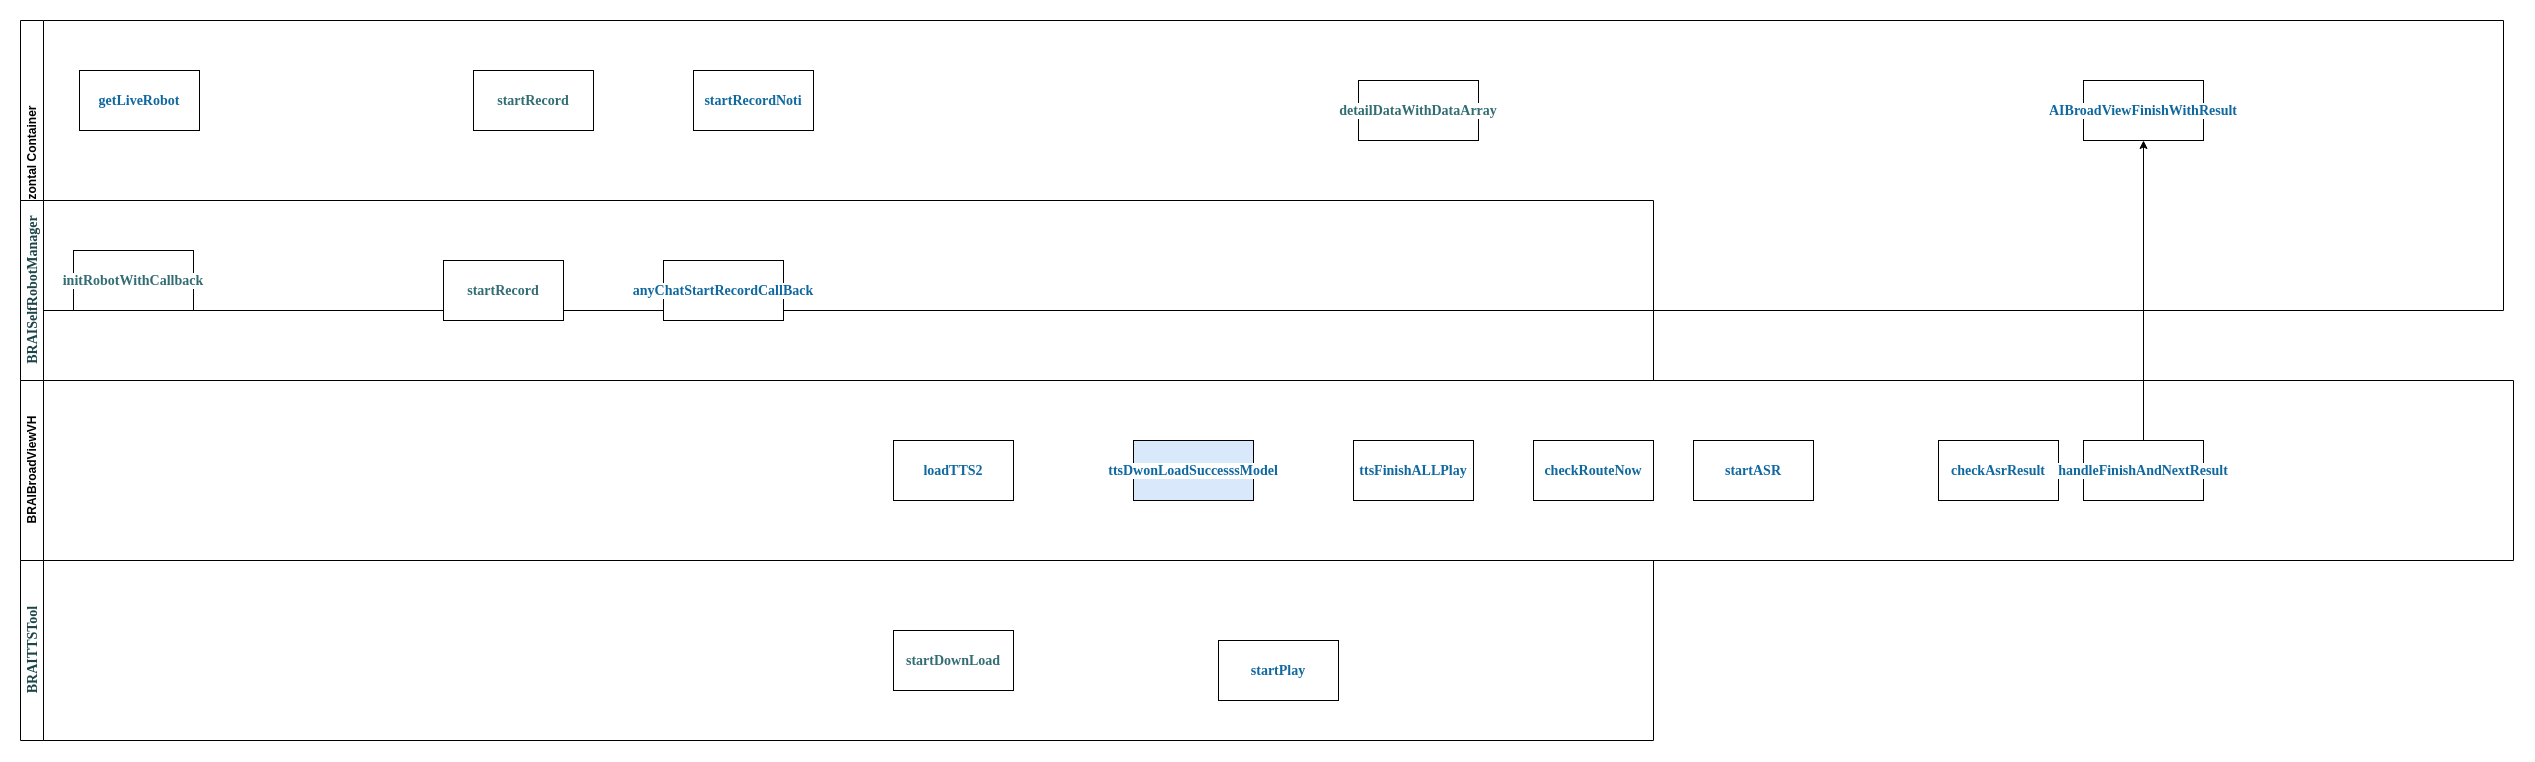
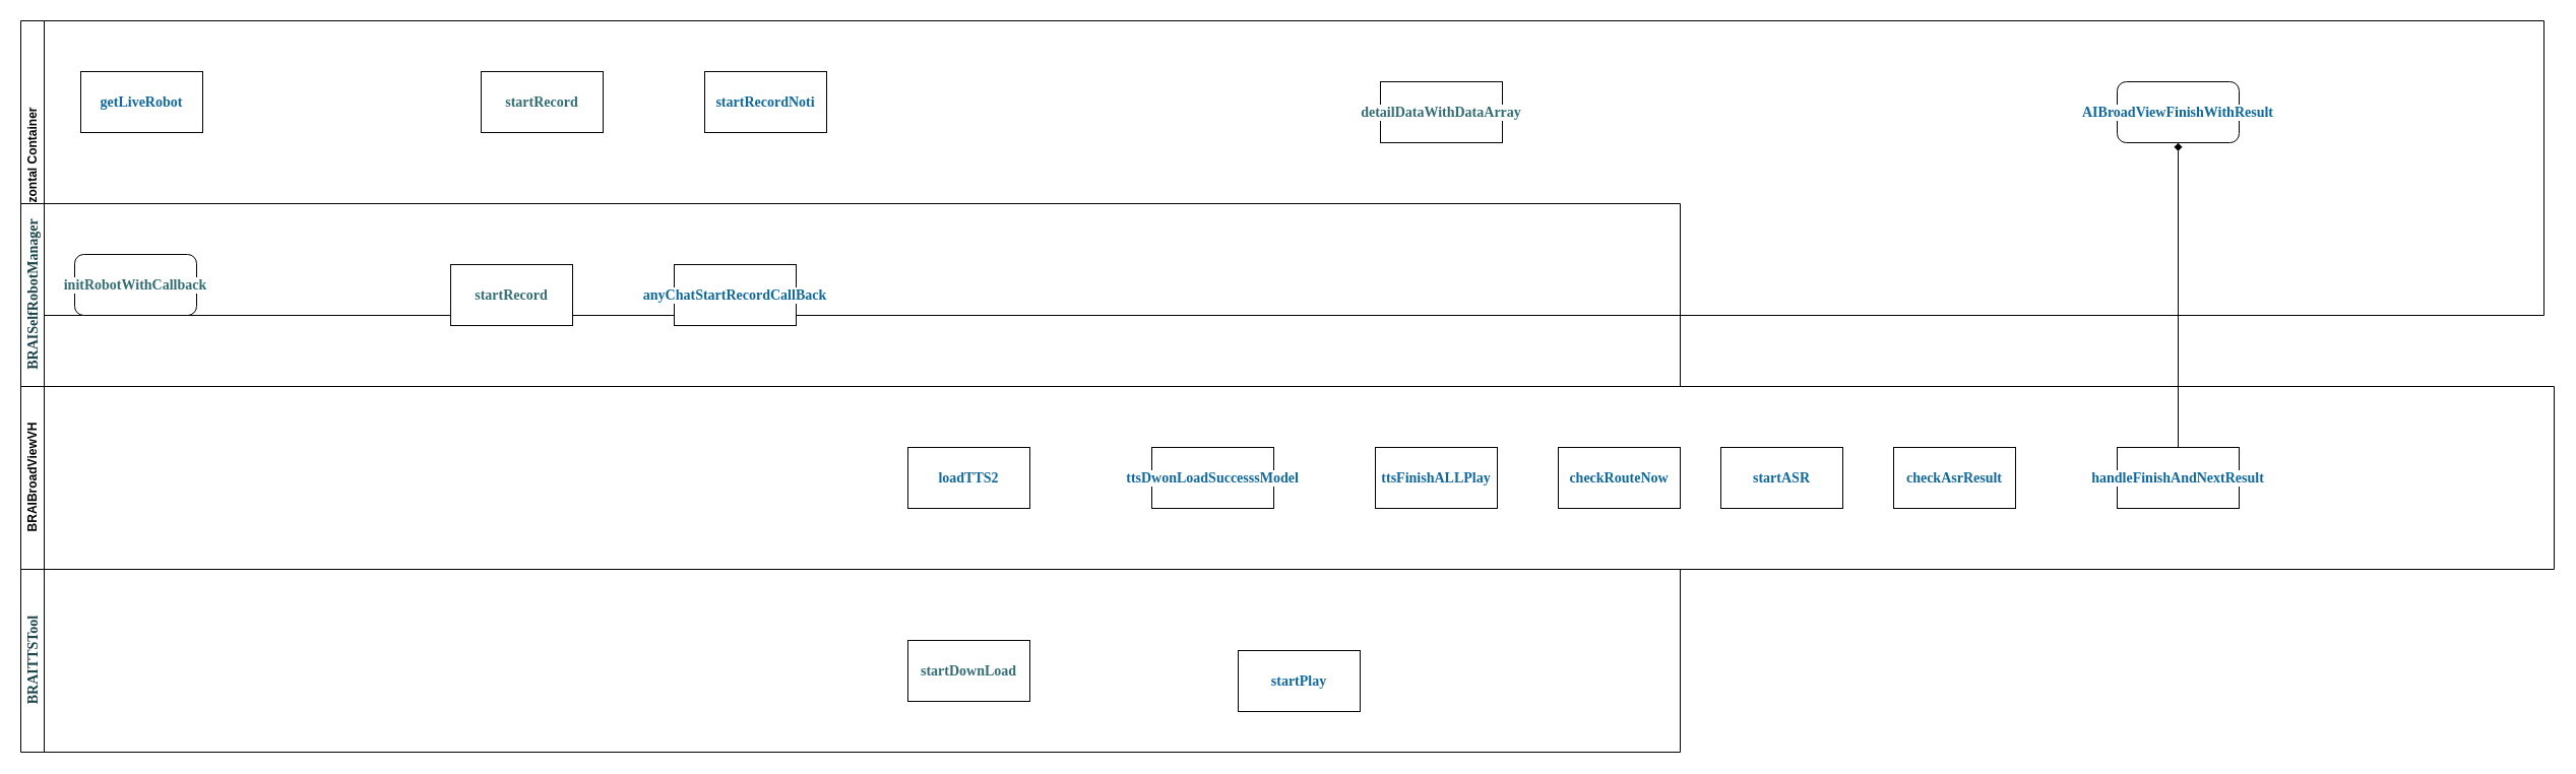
- <mxCell id="3" value="&lt;p style=&quot;margin: 0px; font-variant-numeric: normal; font-variant-east-asian: normal; font-variant-alternates: normal; font-size-adjust: none; font-kerning: auto; font-optical-sizing: auto; font-feature-settings: normal; font-variation-settings: normal; font-variant-position: normal; font-stretch: normal; font-size: 14px; line-height: normal; font-family: Menlo; color: rgb(15, 104, 160); background-color: rgb(255, 255, 255); text-align: start;&quot; class=&quot;p1&quot;&gt;&lt;b&gt;AIBroadViewFinishWithResult&lt;/b&gt;&lt;/p&gt;" style="rounded=0;whiteSpace=wrap;html=1;" parent="2" vertex="1"><mxGeometry x="2063" y="60" width="120" height="60" as="geometry" /></mxCell>
+ <mxCell id="3" value="&lt;p style=&quot;margin: 0px; font-variant-numeric: normal; font-variant-east-asian: normal; font-variant-alternates: normal; font-size-adjust: none; font-kerning: auto; font-optical-sizing: auto; font-feature-settings: normal; font-variation-settings: normal; font-variant-position: normal; font-stretch: normal; font-size: 14px; line-height: normal; font-family: Menlo; color: rgb(15, 104, 160); background-color: rgb(255, 255, 255); text-align: start;&quot; class=&quot;p1&quot;&gt;&lt;b&gt;AIBroadViewFinishWithResult&lt;/b&gt;&lt;/p&gt;" style="whiteSpace=wrap;html=1;rounded=1;" parent="2" vertex="1"><mxGeometry x="2063" y="60" width="120" height="60" as="geometry" /></mxCell>
- <mxCell id="23" style="edgeStyle=orthogonalEdgeStyle;rounded=0;orthogonalLoop=1;jettySize=auto;html=1;entryX=0.5;entryY=1;entryDx=0;entryDy=0;" parent="1" source="19" target="3" edge="1"><mxGeometry relative="1" as="geometry" /></mxCell>
+ <mxCell id="23" style="edgeStyle=orthogonalEdgeStyle;rounded=0;orthogonalLoop=1;jettySize=auto;html=1;entryX=0.5;entryY=1;entryDx=0;entryDy=0;endArrow=diamond;" parent="1" source="19" target="3" edge="1"><mxGeometry relative="1" as="geometry" /></mxCell>
- <mxCell id="5" value="&lt;p style=&quot;margin: 0px; font-variant-numeric: normal; font-variant-east-asian: normal; font-variant-alternates: normal; font-size-adjust: none; font-kerning: auto; font-optical-sizing: auto; font-feature-settings: normal; font-variation-settings: normal; font-variant-position: normal; font-stretch: normal; font-size: 14px; line-height: normal; font-family: Menlo; color: rgb(50, 109, 116); background-color: rgb(255, 255, 255); text-align: start;&quot; class=&quot;p1&quot;&gt;&lt;b&gt;initRobotWithCallback&lt;/b&gt;&lt;/p&gt;" style="rounded=0;whiteSpace=wrap;html=1;" parent="2" vertex="1"><mxGeometry x="53" y="230" width="120" height="60" as="geometry" /></mxCell>
+ <mxCell id="5" value="&lt;p style=&quot;margin: 0px; font-variant-numeric: normal; font-variant-east-asian: normal; font-variant-alternates: normal; font-size-adjust: none; font-kerning: auto; font-optical-sizing: auto; font-feature-settings: normal; font-variation-settings: normal; font-variant-position: normal; font-stretch: normal; font-size: 14px; line-height: normal; font-family: Menlo; color: rgb(50, 109, 116); background-color: rgb(255, 255, 255); text-align: start;&quot; class=&quot;p1&quot;&gt;&lt;b&gt;initRobotWithCallback&lt;/b&gt;&lt;/p&gt;" style="whiteSpace=wrap;html=1;rounded=1;" parent="2" vertex="1"><mxGeometry x="53" y="230" width="120" height="60" as="geometry" /></mxCell>
- <mxCell id="14" value="&lt;p style=&quot;margin: 0px; font-variant-numeric: normal; font-variant-east-asian: normal; font-variant-alternates: normal; font-size-adjust: none; font-kerning: auto; font-optical-sizing: auto; font-feature-settings: normal; font-variation-settings: normal; font-variant-position: normal; font-stretch: normal; font-size: 14px; line-height: normal; font-family: Menlo; color: rgb(15, 104, 160); background-color: rgb(255, 255, 255); text-align: start;&quot; class=&quot;p1&quot;&gt;&lt;b&gt;ttsDwonLoadSuccesssModel&lt;/b&gt;&lt;/p&gt;" style="rounded=0;whiteSpace=wrap;html=1;fillColor=#dae8fc;" parent="12" vertex="1"><mxGeometry x="1113" y="60" width="120" height="60" as="geometry" /></mxCell>
+ <mxCell id="14" value="&lt;p style=&quot;margin: 0px; font-variant-numeric: normal; font-variant-east-asian: normal; font-variant-alternates: normal; font-size-adjust: none; font-kerning: auto; font-optical-sizing: auto; font-feature-settings: normal; font-variation-settings: normal; font-variant-position: normal; font-stretch: normal; font-size: 14px; line-height: normal; font-family: Menlo; color: rgb(15, 104, 160); background-color: rgb(255, 255, 255); text-align: start;&quot; class=&quot;p1&quot;&gt;&lt;b&gt;ttsDwonLoadSuccesssModel&lt;/b&gt;&lt;/p&gt;" style="rounded=0;whiteSpace=wrap;html=1;" parent="12" vertex="1"><mxGeometry x="1113" y="60" width="120" height="60" as="geometry" /></mxCell>
- <mxCell id="18" value="&lt;p style=&quot;margin: 0px; font-variant-numeric: normal; font-variant-east-asian: normal; font-variant-alternates: normal; font-size-adjust: none; font-kerning: auto; font-optical-sizing: auto; font-feature-settings: normal; font-variation-settings: normal; font-variant-position: normal; font-stretch: normal; font-size: 14px; line-height: normal; font-family: Menlo; color: rgb(15, 104, 160); background-color: rgb(255, 255, 255); text-align: start;&quot; class=&quot;p1&quot;&gt;&lt;b&gt;checkAsrResult&lt;/b&gt;&lt;/p&gt;" style="rounded=0;whiteSpace=wrap;html=1;" parent="12" vertex="1"><mxGeometry x="1918" y="60" width="120" height="60" as="geometry" /></mxCell>
+ <mxCell id="18" value="&lt;p style=&quot;margin: 0px; font-variant-numeric: normal; font-variant-east-asian: normal; font-variant-alternates: normal; font-size-adjust: none; font-kerning: auto; font-optical-sizing: auto; font-feature-settings: normal; font-variation-settings: normal; font-variant-position: normal; font-stretch: normal; font-size: 14px; line-height: normal; font-family: Menlo; color: rgb(15, 104, 160); background-color: rgb(255, 255, 255); text-align: start;&quot; class=&quot;p1&quot;&gt;&lt;b&gt;checkAsrResult&lt;/b&gt;&lt;/p&gt;" style="rounded=0;whiteSpace=wrap;html=1;" parent="12" vertex="1"><mxGeometry x="1843" y="60" width="120" height="60" as="geometry" /></mxCell>
